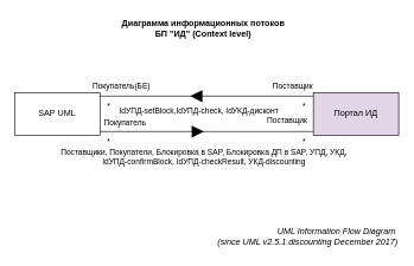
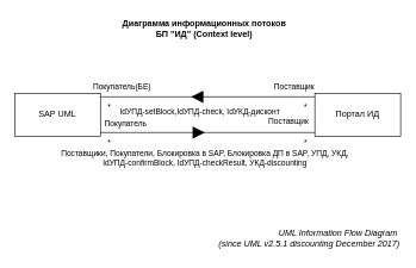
- <mxCell id="3" value="Портал ИД" style="rounded=0;whiteSpace=wrap;html=1;fillColor=#e1d5e7;" parent="1" vertex="1"><mxGeometry x="440" y="130" width="120" height="60" as="geometry" /></mxCell>
+ <mxCell id="3" value="Портал ИД" style="rounded=0;whiteSpace=wrap;html=1;" parent="1" vertex="1"><mxGeometry x="440" y="130" width="120" height="60" as="geometry" /></mxCell>
